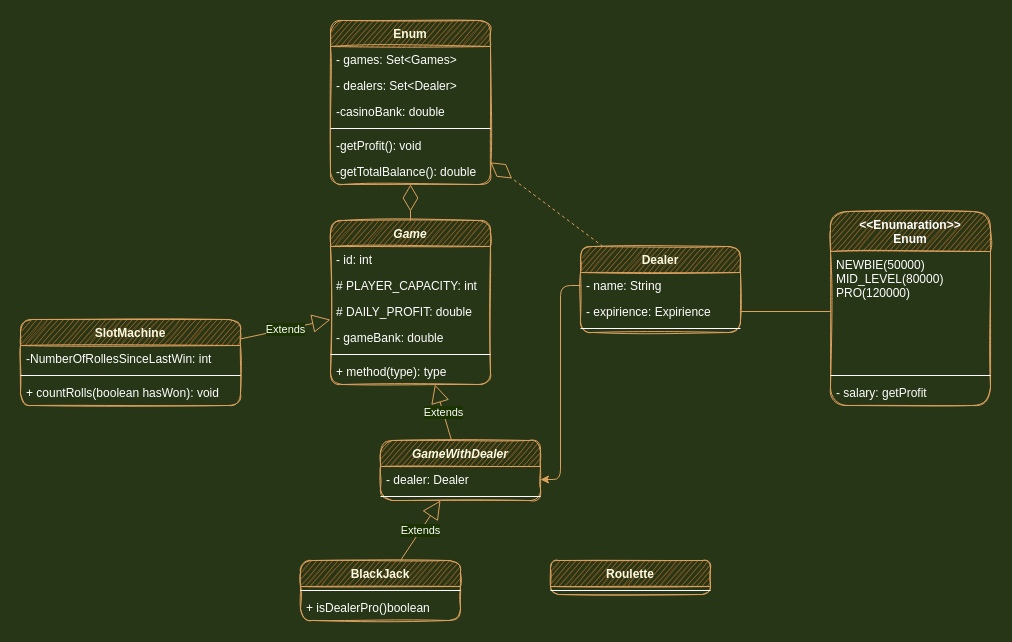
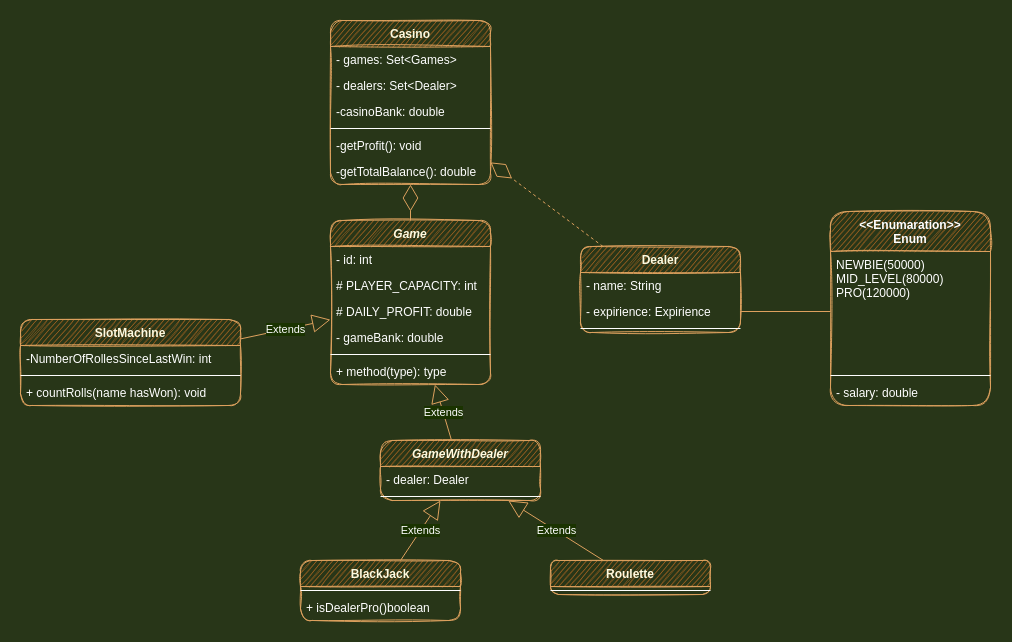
- <mxCell id="2" value="Enum" style="swimlane;fontStyle=1;align=center;verticalAlign=top;childLayout=stackLayout;horizontal=1;startSize=26;horizontalStack=0;resizeParent=1;resizeParentMax=0;resizeLast=0;collapsible=1;marginBottom=0;rounded=1;sketch=1;fontColor=#FEFAE0;strokeColor=#DDA15E;fillColor=#BC6C25;" parent="1" vertex="1"><mxGeometry x="330" y="20" width="160" height="164" as="geometry" /></mxCell>
+ <mxCell id="2" value="Casino" style="swimlane;fontStyle=1;align=center;verticalAlign=top;childLayout=stackLayout;horizontal=1;startSize=26;horizontalStack=0;resizeParent=1;resizeParentMax=0;resizeLast=0;collapsible=1;marginBottom=0;rounded=1;sketch=1;fontColor=#FEFAE0;strokeColor=#DDA15E;fillColor=#BC6C25;" parent="1" vertex="1"><mxGeometry x="330" y="20" width="160" height="164" as="geometry" /></mxCell>
- <mxCell id="43" style="edgeStyle=orthogonalEdgeStyle;curved=0;rounded=1;sketch=0;orthogonalLoop=1;jettySize=auto;html=1;fontColor=#FEFAE0;strokeColor=#DDA15E;fillColor=#BC6C25;" parent="1" source="17" target="38" edge="1"><mxGeometry relative="1" as="geometry"><mxPoint x="600" y="479" as="targetPoint" /></mxGeometry></mxCell>
- <mxCell id="33" value="+ countRolls(boolean hasWon): void" style="text;strokeColor=none;fillColor=none;align=left;verticalAlign=top;spacingLeft=4;spacingRight=4;overflow=hidden;rotatable=0;points=[[0,0.5],[1,0.5]];portConstraint=eastwest;fontColor=#FFFFFF;" parent="30" vertex="1"><mxGeometry y="60" width="220" height="26" as="geometry" /></mxCell>
+ <mxCell id="33" value="+ countRolls(name hasWon): void" style="text;strokeColor=none;fillColor=none;align=left;verticalAlign=top;spacingLeft=4;spacingRight=4;overflow=hidden;rotatable=0;points=[[0,0.5],[1,0.5]];portConstraint=eastwest;fontColor=#FFFFFF;" parent="30" vertex="1"><mxGeometry y="60" width="220" height="26" as="geometry" /></mxCell>
- <mxCell id="23" value="- salary: getProfit" style="text;strokeColor=none;fillColor=none;align=left;verticalAlign=top;spacingLeft=4;spacingRight=4;overflow=hidden;rotatable=0;points=[[0,0.5],[1,0.5]];portConstraint=eastwest;fontColor=#FFFFFF;" parent="20" vertex="1"><mxGeometry y="168" width="160" height="26" as="geometry" /></mxCell>
+ <mxCell id="23" value="- salary: double" style="text;strokeColor=none;fillColor=none;align=left;verticalAlign=top;spacingLeft=4;spacingRight=4;overflow=hidden;rotatable=0;points=[[0,0.5],[1,0.5]];portConstraint=eastwest;fontColor=#FFFFFF;" parent="20" vertex="1"><mxGeometry y="168" width="160" height="26" as="geometry" /></mxCell>
+ <mxCell id="36" value="Extends" style="endArrow=block;endSize=16;endFill=0;html=1;fontColor=#FFFFFF;strokeColor=#DDA15E;fillColor=#BC6C25;labelBackgroundColor=#1A3300;" parent="1" source="25" target="37" edge="1"><mxGeometry width="160" relative="1" as="geometry"><mxPoint x="390" y="480" as="sourcePoint" /><mxPoint x="550" y="490" as="targetPoint" /></mxGeometry></mxCell>
